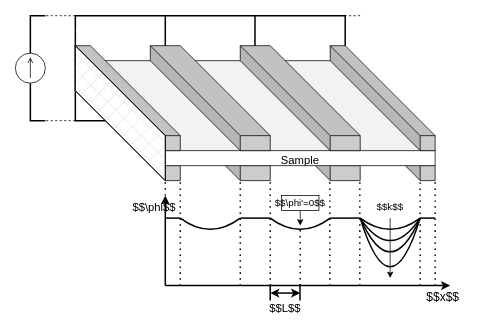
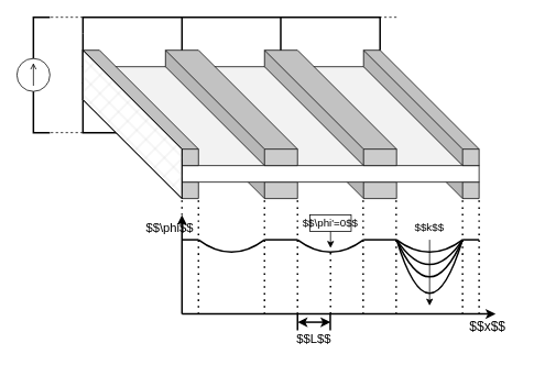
- <mxCell id="49" value="Sample" style="text;html=1;strokeColor=none;fillColor=none;align=center;verticalAlign=middle;whiteSpace=wrap;rounded=0;fillStyle=auto;fontSize=15;" vertex="1" parent="1"><mxGeometry x="370" y="204" width="60" height="16" as="geometry" /></mxCell>
